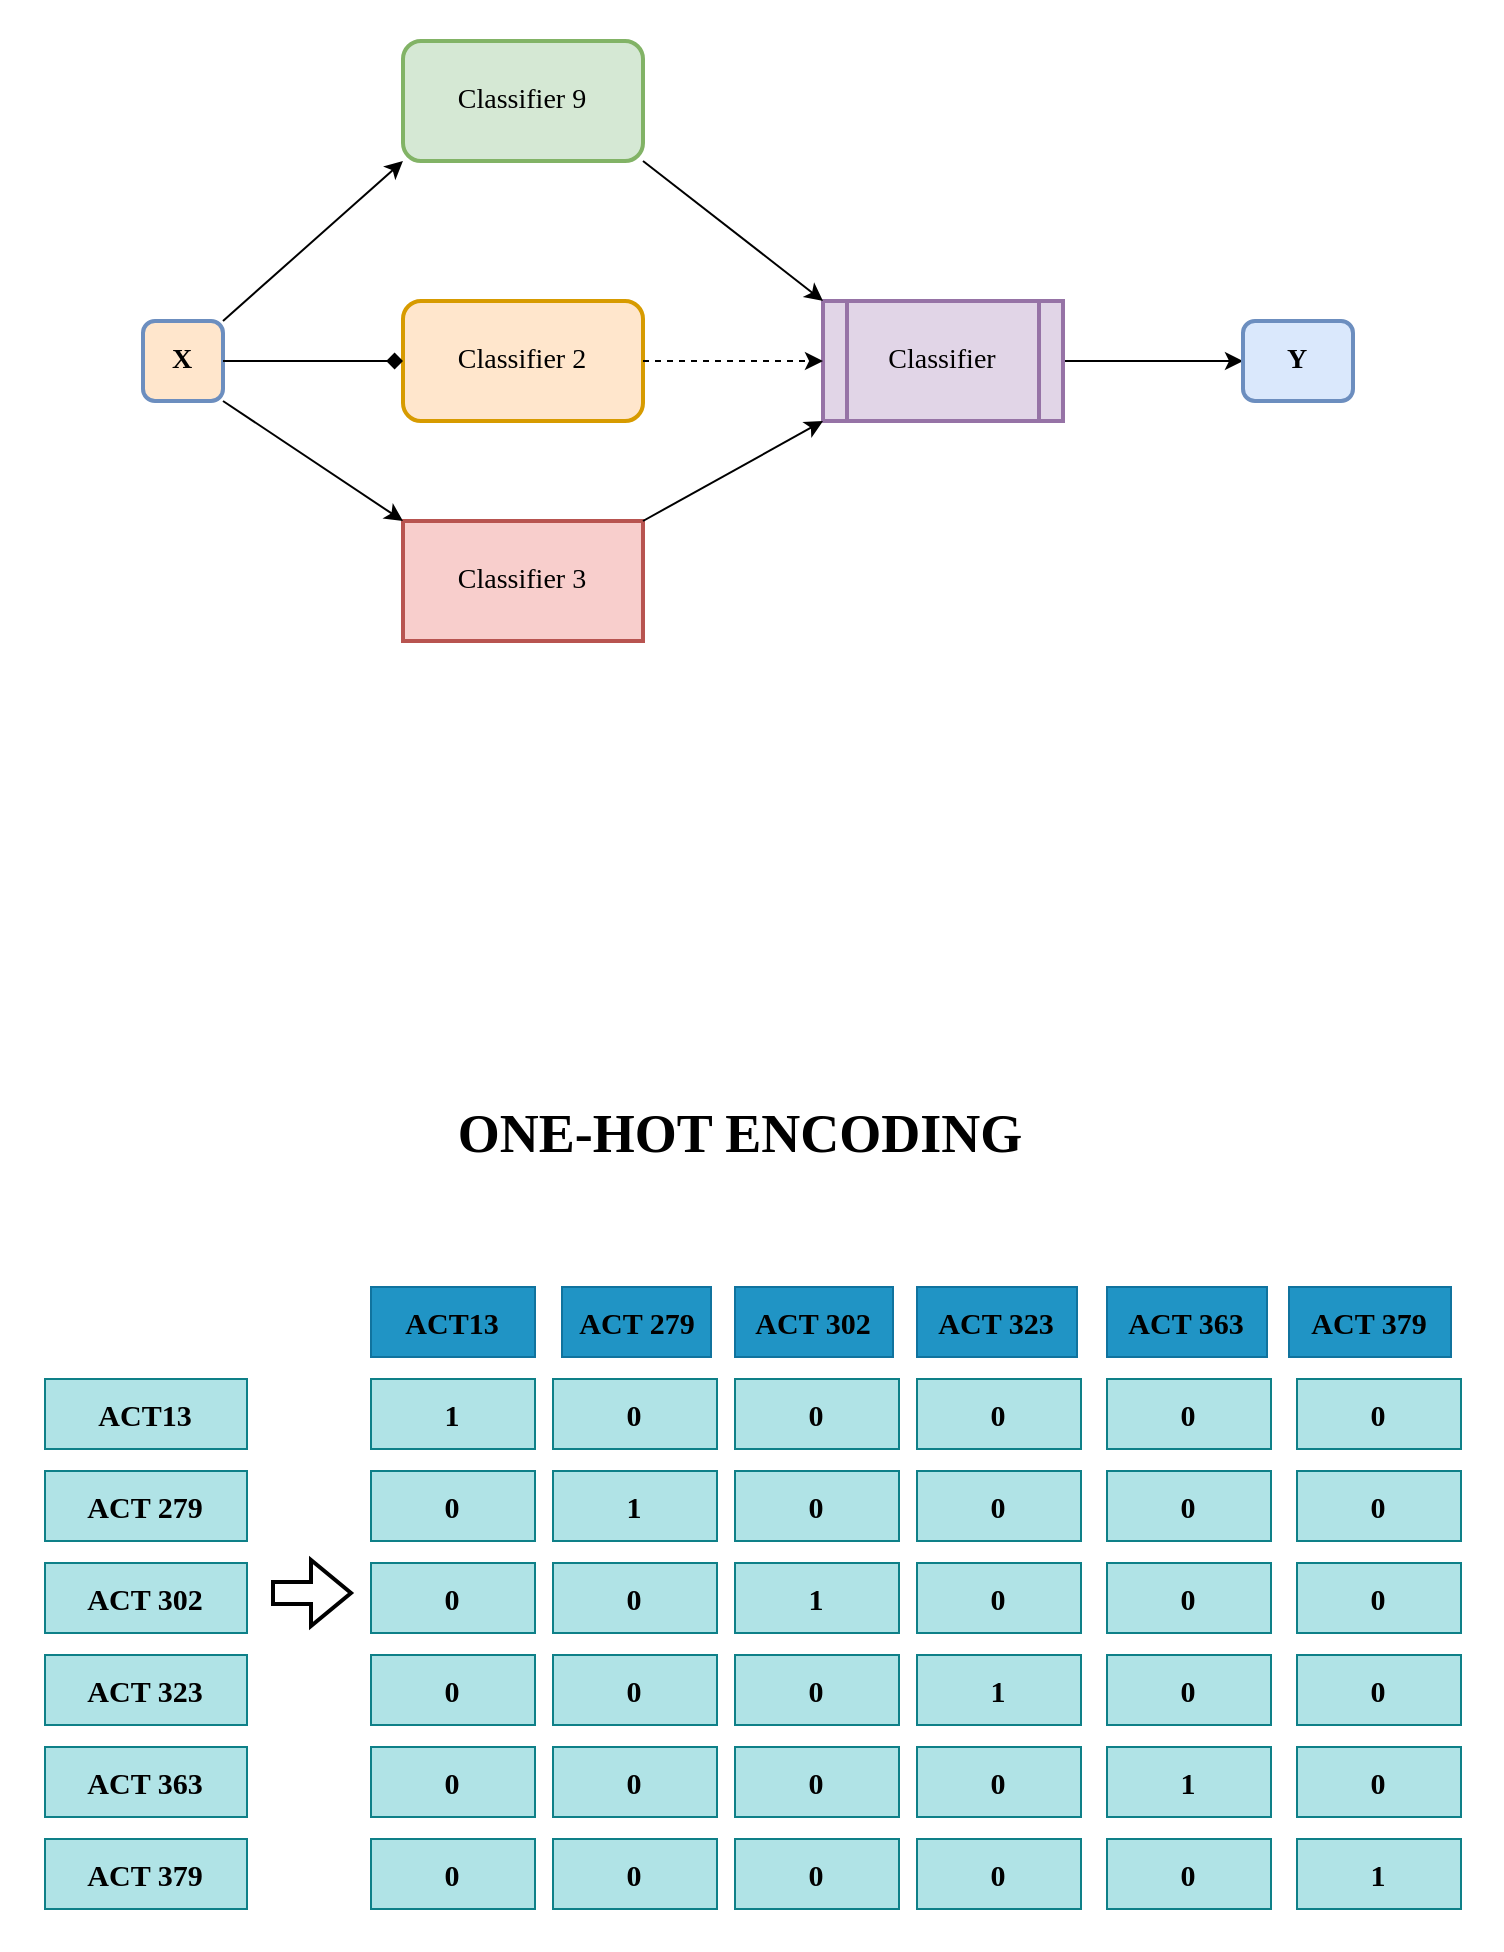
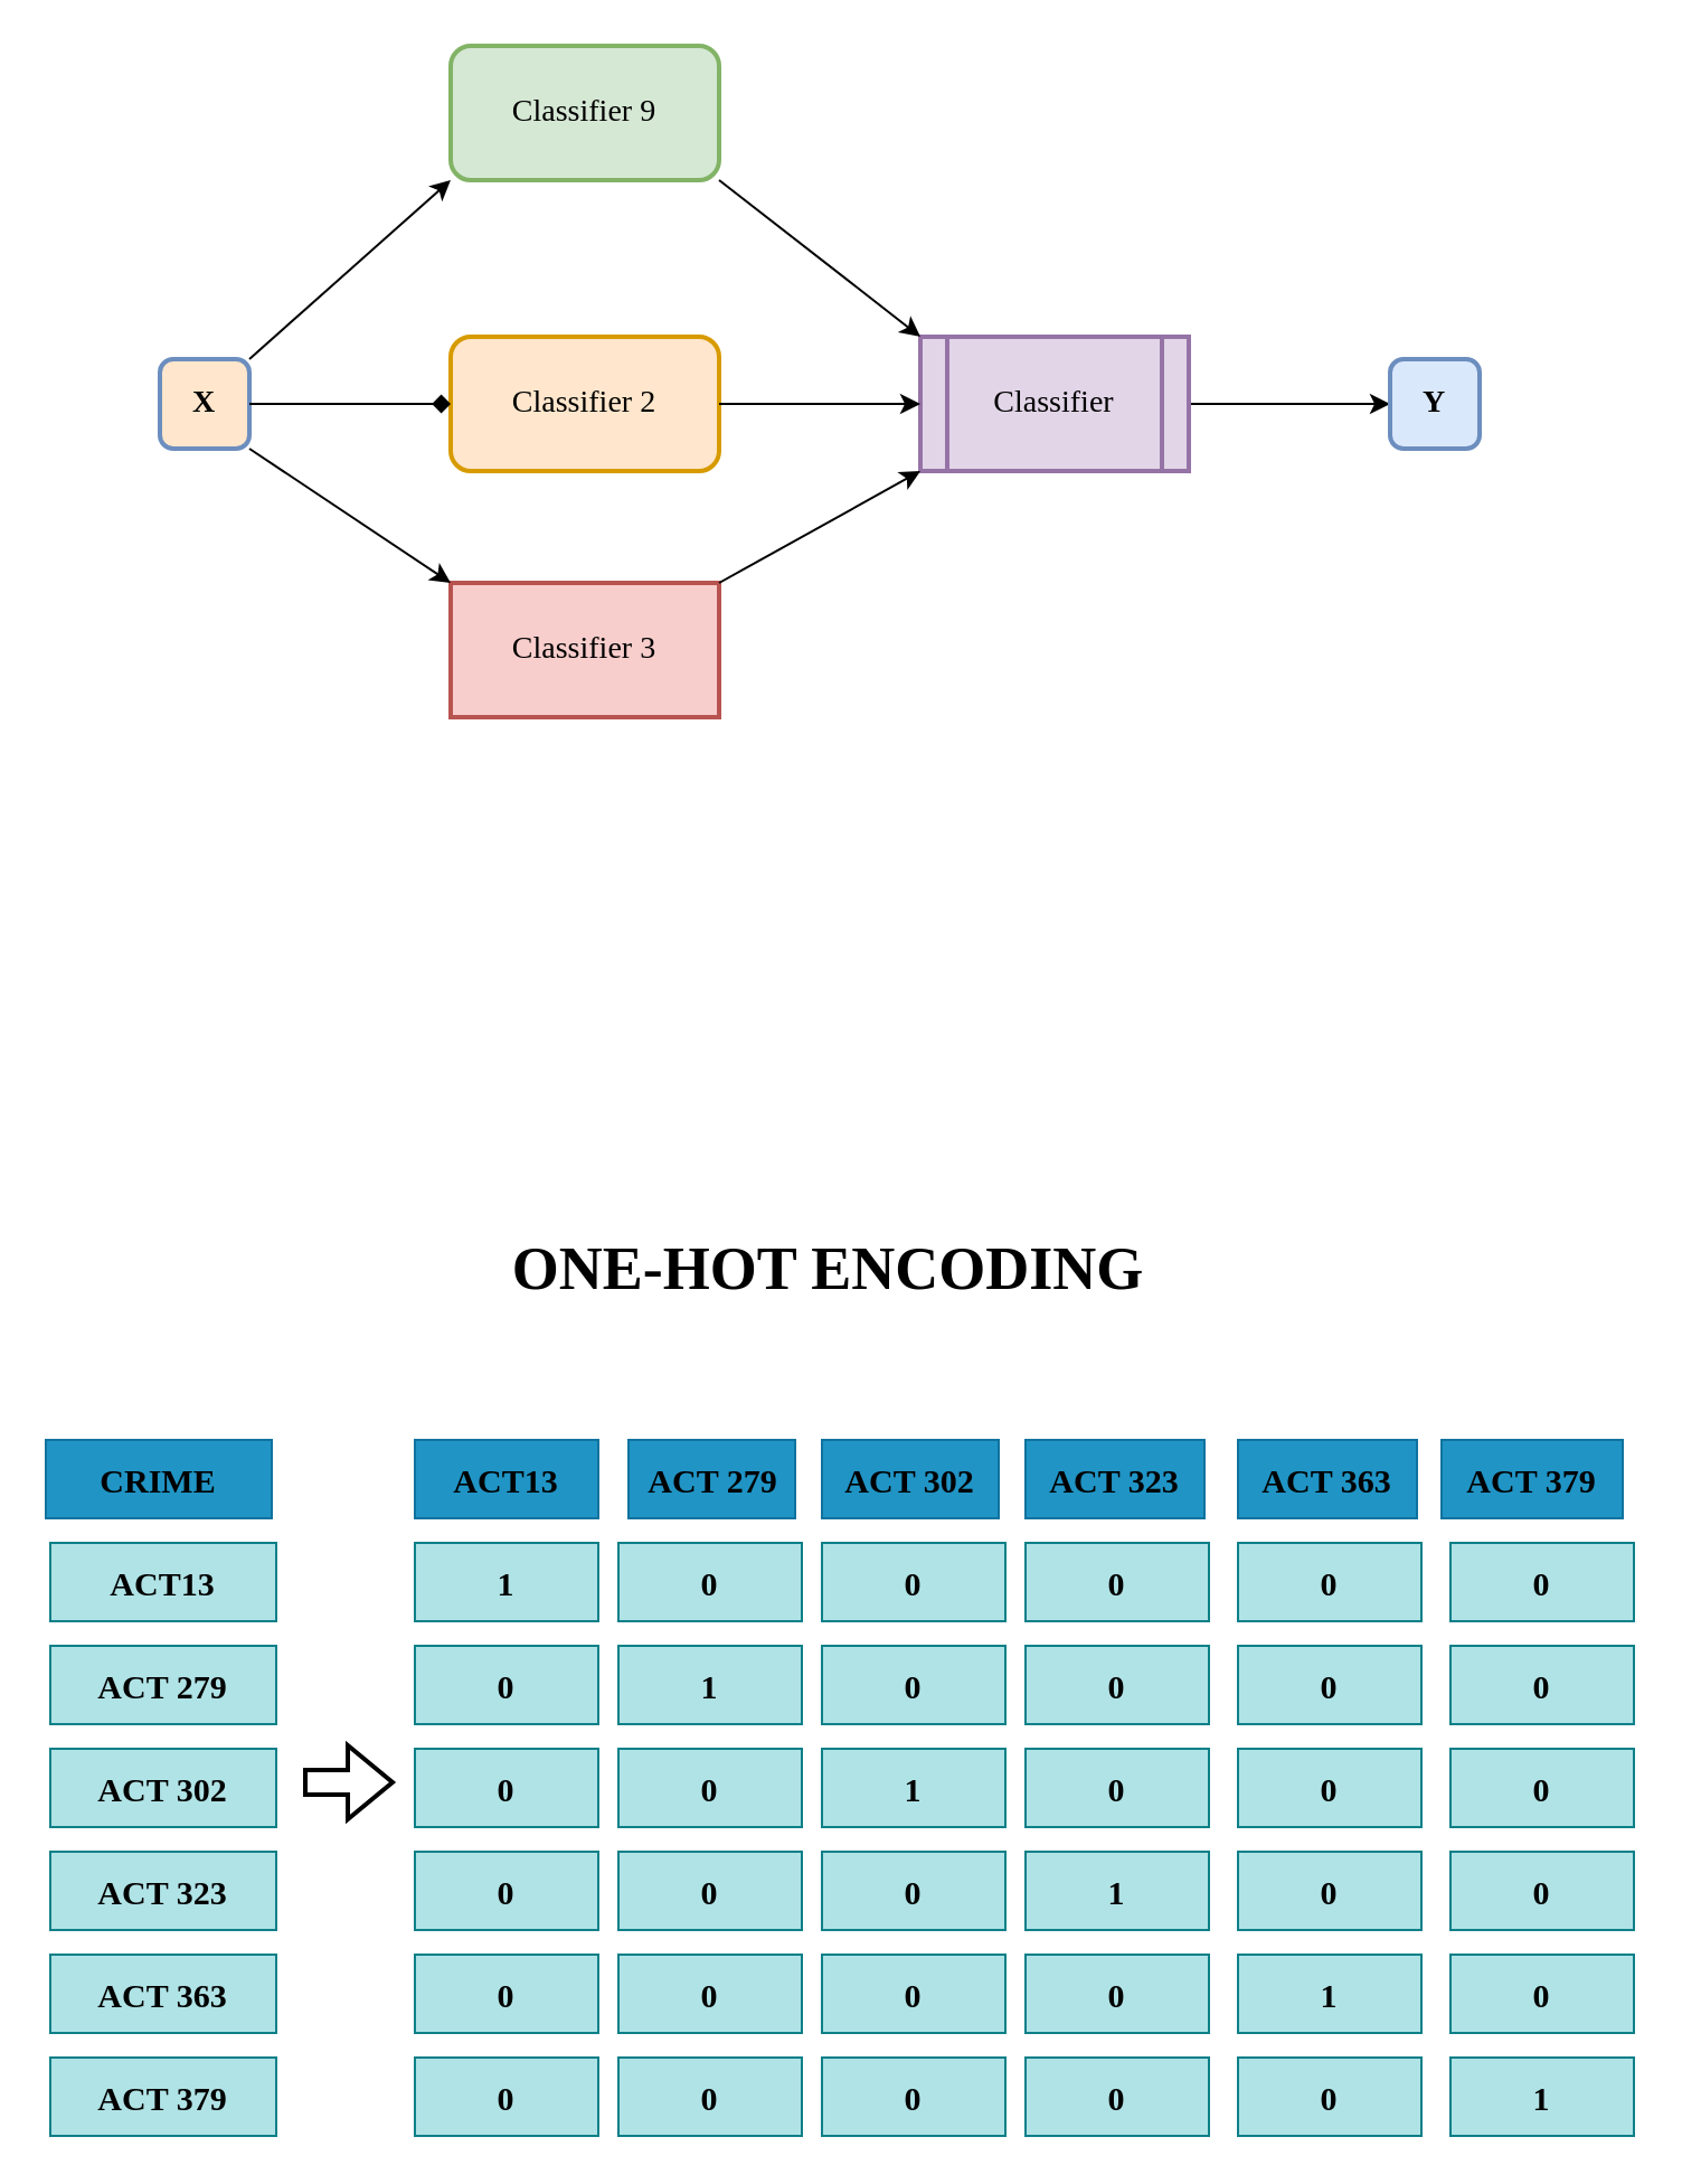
- <mxCell id="11" value="" style="endArrow=classic;html=1;rounded=0;hachureGap=4;fontFamily=Architects Daughter;fontSource=https%3A%2F%2Ffonts.googleapis.com%2Fcss%3Ffamily%3DArchitects%2BDaughter;entryX=0;entryY=0.5;entryDx=0;entryDy=0;dashed=1;" parent="1" source="4" target="10" edge="1"><mxGeometry width="50" height="50" relative="1" as="geometry"><mxPoint x="371" y="250" as="sourcePoint" /><mxPoint x="421" y="200" as="targetPoint" /></mxGeometry></mxCell>
+ <mxCell id="11" value="" style="endArrow=classic;html=1;rounded=0;hachureGap=4;fontFamily=Architects Daughter;fontSource=https%3A%2F%2Ffonts.googleapis.com%2Fcss%3Ffamily%3DArchitects%2BDaughter;entryX=0;entryY=0.5;entryDx=0;entryDy=0;" parent="1" source="4" target="10" edge="1"><mxGeometry width="50" height="50" relative="1" as="geometry"><mxPoint x="371" y="250" as="sourcePoint" /><mxPoint x="421" y="200" as="targetPoint" /></mxGeometry></mxCell>
- <mxCell id="14" value="&lt;font face=&quot;Verdana&quot;&gt;&lt;span style=&quot;font-size: 14px;&quot;&gt;&lt;b&gt;Y&lt;/b&gt;&lt;/span&gt;&lt;/font&gt;" style="rounded=1;whiteSpace=wrap;html=1;hachureGap=4;fontFamily=Architects Daughter;fontSource=https%3A%2F%2Ffonts.googleapis.com%2Fcss%3Ffamily%3DArchitects%2BDaughter;fillColor=#dae8fc;strokeColor=#6c8ebf;strokeWidth=2;" parent="1" vertex="1"><mxGeometry x="621" y="160" width="55" height="40" as="geometry" /></mxCell>
+ <mxCell id="14" value="&lt;font face=&quot;Verdana&quot;&gt;&lt;span style=&quot;font-size: 14px;&quot;&gt;&lt;b&gt;Y&lt;/b&gt;&lt;/span&gt;&lt;/font&gt;" style="rounded=1;whiteSpace=wrap;html=1;hachureGap=4;fontFamily=Architects Daughter;fontSource=https%3A%2F%2Ffonts.googleapis.com%2Fcss%3Ffamily%3DArchitects%2BDaughter;fillColor=#dae8fc;strokeColor=#6c8ebf;strokeWidth=2;" parent="1" vertex="1"><mxGeometry x="621" y="160" width="40" height="40" as="geometry" /></mxCell>
+ <mxCell id="16" value="&lt;b&gt;&lt;font style=&quot;font-size: 15px;&quot; face=&quot;Times New Roman&quot;&gt;CRIME&lt;/font&gt;&lt;/b&gt;" style="rounded=0;whiteSpace=wrap;html=1;hachureGap=4;fontFamily=Architects Daughter;fontSource=https%3A%2F%2Ffonts.googleapis.com%2Fcss%3Ffamily%3DArchitects%2BDaughter;fillColor=#2094c5;strokeColor=#10739E;" vertex="1" parent="1"><mxGeometry x="20" y="643" width="101" height="35" as="geometry" /></mxCell>
